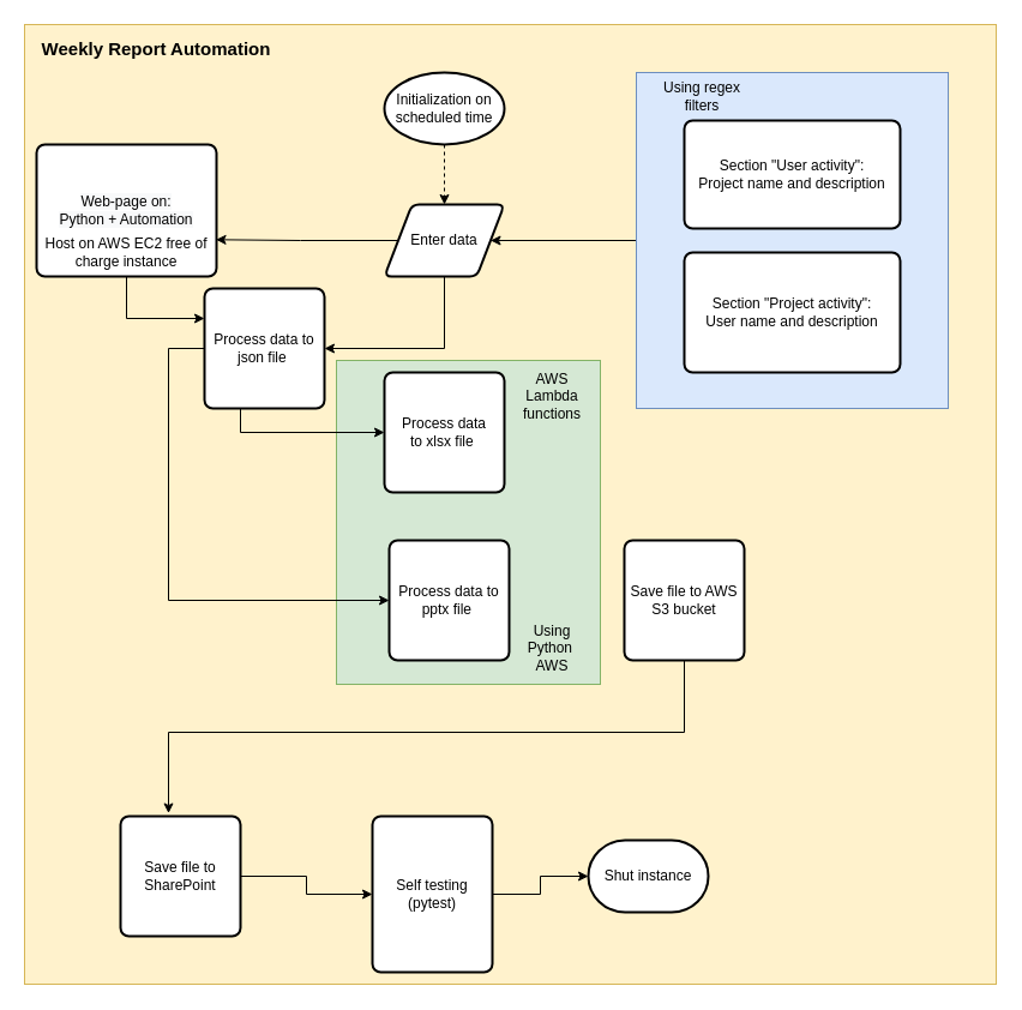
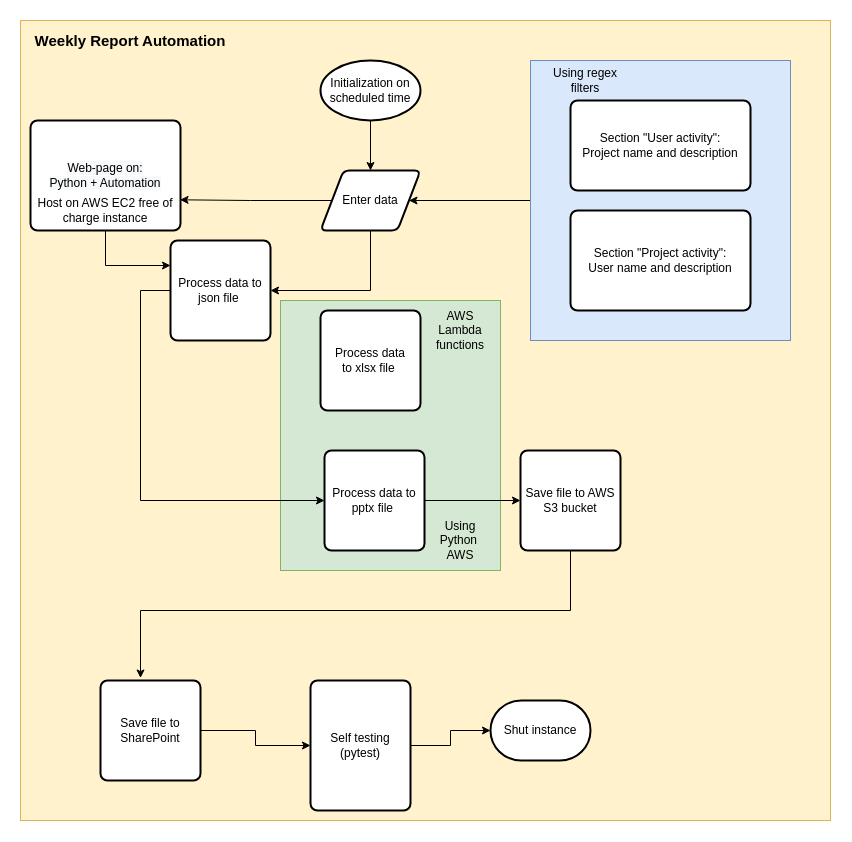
- <mxCell id="6" style="edgeStyle=orthogonalEdgeStyle;rounded=0;orthogonalLoop=1;jettySize=auto;html=1;exitX=0.5;exitY=1;exitDx=0;exitDy=0;exitPerimeter=0;entryX=0.5;entryY=0;entryDx=0;entryDy=0;dashed=1;" parent="1" source="7" target="10" edge="1"><mxGeometry relative="1" as="geometry" /></mxCell>
+ <mxCell id="6" style="edgeStyle=orthogonalEdgeStyle;rounded=0;orthogonalLoop=1;jettySize=auto;html=1;exitX=0.5;exitY=1;exitDx=0;exitDy=0;exitPerimeter=0;entryX=0.5;entryY=0;entryDx=0;entryDy=0;" parent="1" source="7" target="10" edge="1"><mxGeometry relative="1" as="geometry" /></mxCell>
- <mxCell id="25" style="edgeStyle=orthogonalEdgeStyle;rounded=0;orthogonalLoop=1;jettySize=auto;html=1;entryX=0;entryY=0.5;entryDx=0;entryDy=0;" parent="1" source="27" target="11" edge="1"><mxGeometry relative="1" as="geometry"><Array as="points"><mxPoint x="200" y="360" /></Array></mxGeometry></mxCell>
+ <mxCell id="32" style="edgeStyle=orthogonalEdgeStyle;rounded=0;orthogonalLoop=1;jettySize=auto;html=1;entryX=0;entryY=0.5;entryDx=0;entryDy=0;exitX=1;exitY=0.5;exitDx=0;exitDy=0;" edge="1" parent="1" source="13" target="14"><mxGeometry relative="1" as="geometry"><mxPoint x="430" y="370" as="sourcePoint" /><mxPoint x="570" y="460" as="targetPoint" /></mxGeometry></mxCell>
